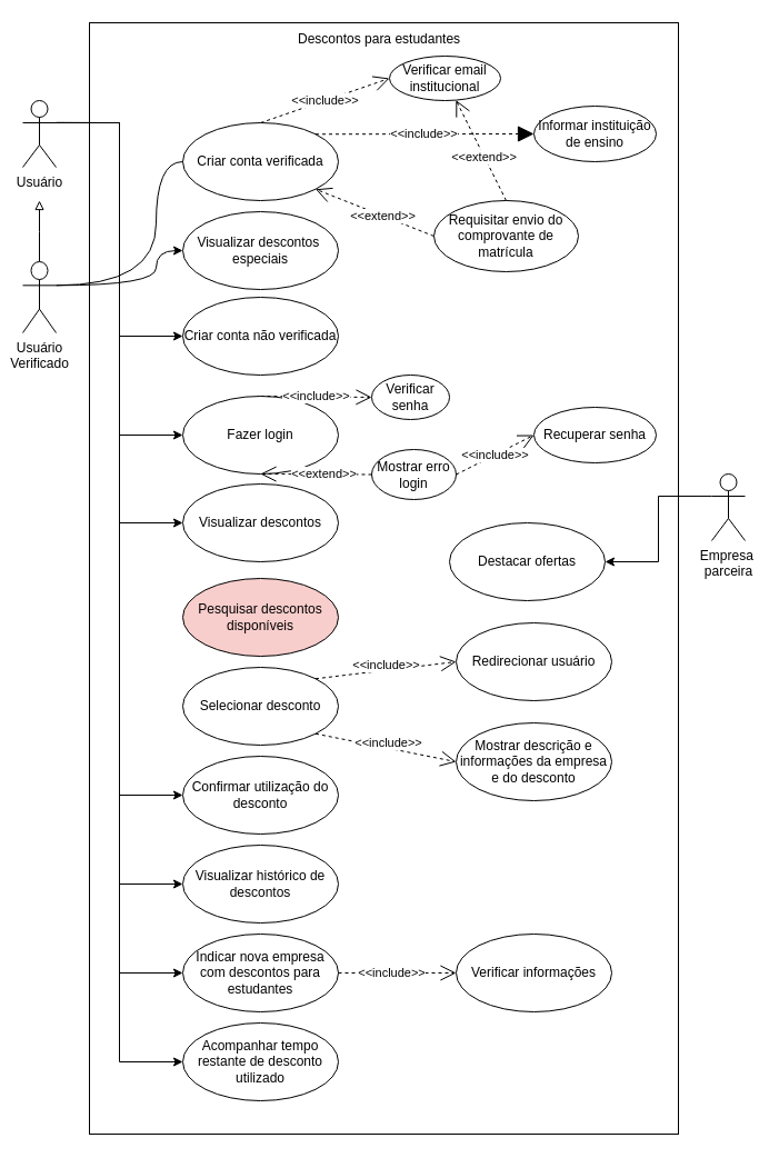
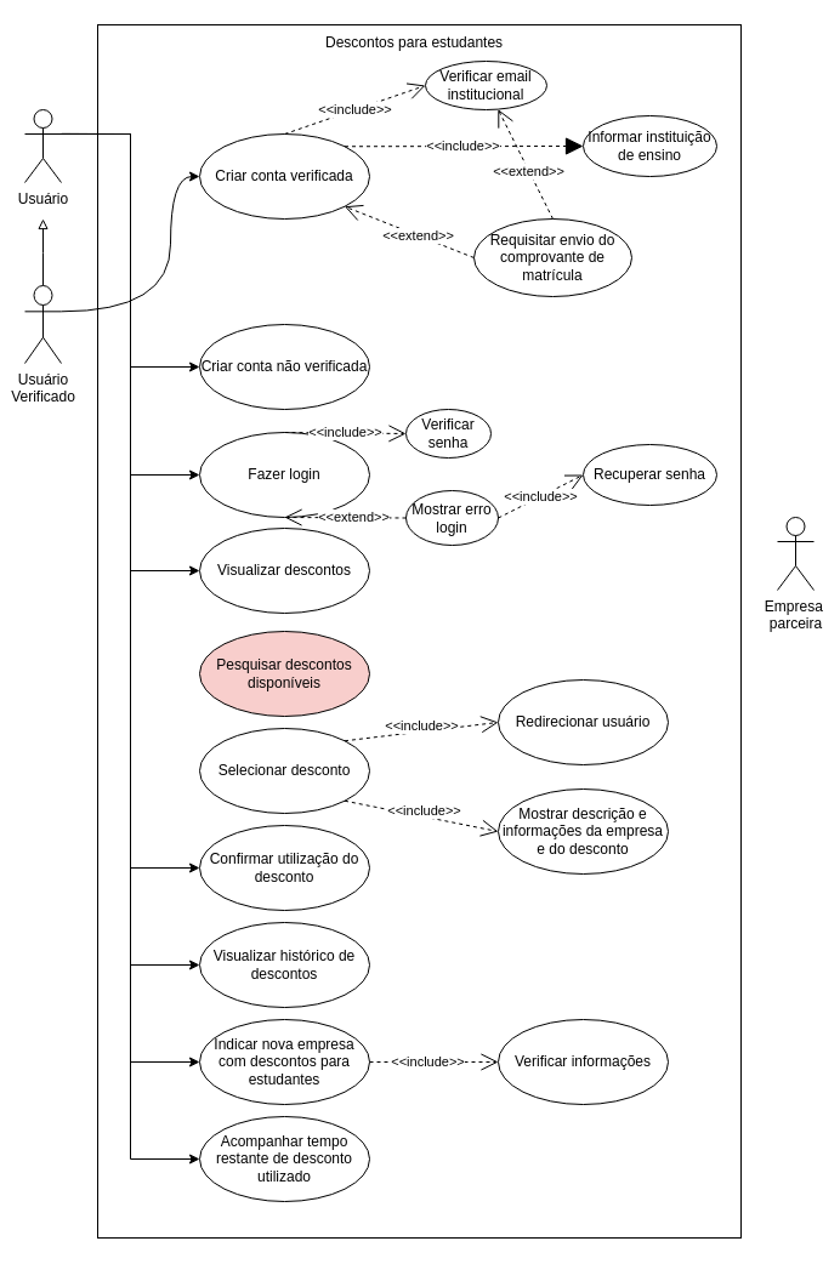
- <mxCell id="45" style="rounded=0;orthogonalLoop=1;jettySize=auto;html=1;exitX=1;exitY=0.333;exitDx=0;exitDy=0;exitPerimeter=0;entryX=0;entryY=0.5;entryDx=0;entryDy=0;endArrow=none;endFill=1;edgeStyle=orthogonalEdgeStyle;curved=1;" edge="1" parent="1" source="47" target="11"><mxGeometry relative="1" as="geometry"><Array as="points"><mxPoint x="140" y="256" /><mxPoint x="140" y="145" /></Array></mxGeometry></mxCell>
+ <mxCell id="45" style="rounded=0;orthogonalLoop=1;jettySize=auto;html=1;exitX=1;exitY=0.333;exitDx=0;exitDy=0;exitPerimeter=0;entryX=0;entryY=0.5;entryDx=0;entryDy=0;endArrow=classic;endFill=1;edgeStyle=orthogonalEdgeStyle;curved=1;" edge="1" parent="1" source="47" target="11"><mxGeometry relative="1" as="geometry"><Array as="points"><mxPoint x="140" y="256" /><mxPoint x="140" y="145" /></Array></mxGeometry></mxCell>
- <mxCell id="48" value="Visualizar descontos&amp;nbsp;&lt;br&gt;especiais" style="ellipse;whiteSpace=wrap;html=1;rounded=0;" vertex="1" parent="1"><mxGeometry x="164" y="190" width="140" height="70" as="geometry" /></mxCell>
- <mxCell id="46" style="rounded=0;orthogonalLoop=1;jettySize=auto;html=1;exitX=1;exitY=0.333;exitDx=0;exitDy=0;exitPerimeter=0;entryX=0;entryY=0.5;entryDx=0;entryDy=0;endArrow=classic;endFill=1;edgeStyle=orthogonalEdgeStyle;curved=1;" edge="1" parent="1" source="47" target="48"><mxGeometry relative="1" as="geometry"><Array as="points"><mxPoint x="140" y="256" /><mxPoint x="140" y="225" /></Array></mxGeometry></mxCell>
- <mxCell id="41" style="edgeStyle=orthogonalEdgeStyle;rounded=0;orthogonalLoop=1;jettySize=auto;html=1;exitX=0;exitY=0.333;exitDx=0;exitDy=0;exitPerimeter=0;entryX=1;entryY=0.5;entryDx=0;entryDy=0;" edge="1" parent="1" source="42" target="43"><mxGeometry relative="1" as="geometry" /></mxCell>
- <mxCell id="43" value="Destacar ofertas" style="ellipse;whiteSpace=wrap;html=1;rounded=0;" vertex="1" parent="1"><mxGeometry x="404" y="470" width="140" height="70" as="geometry" /></mxCell>
